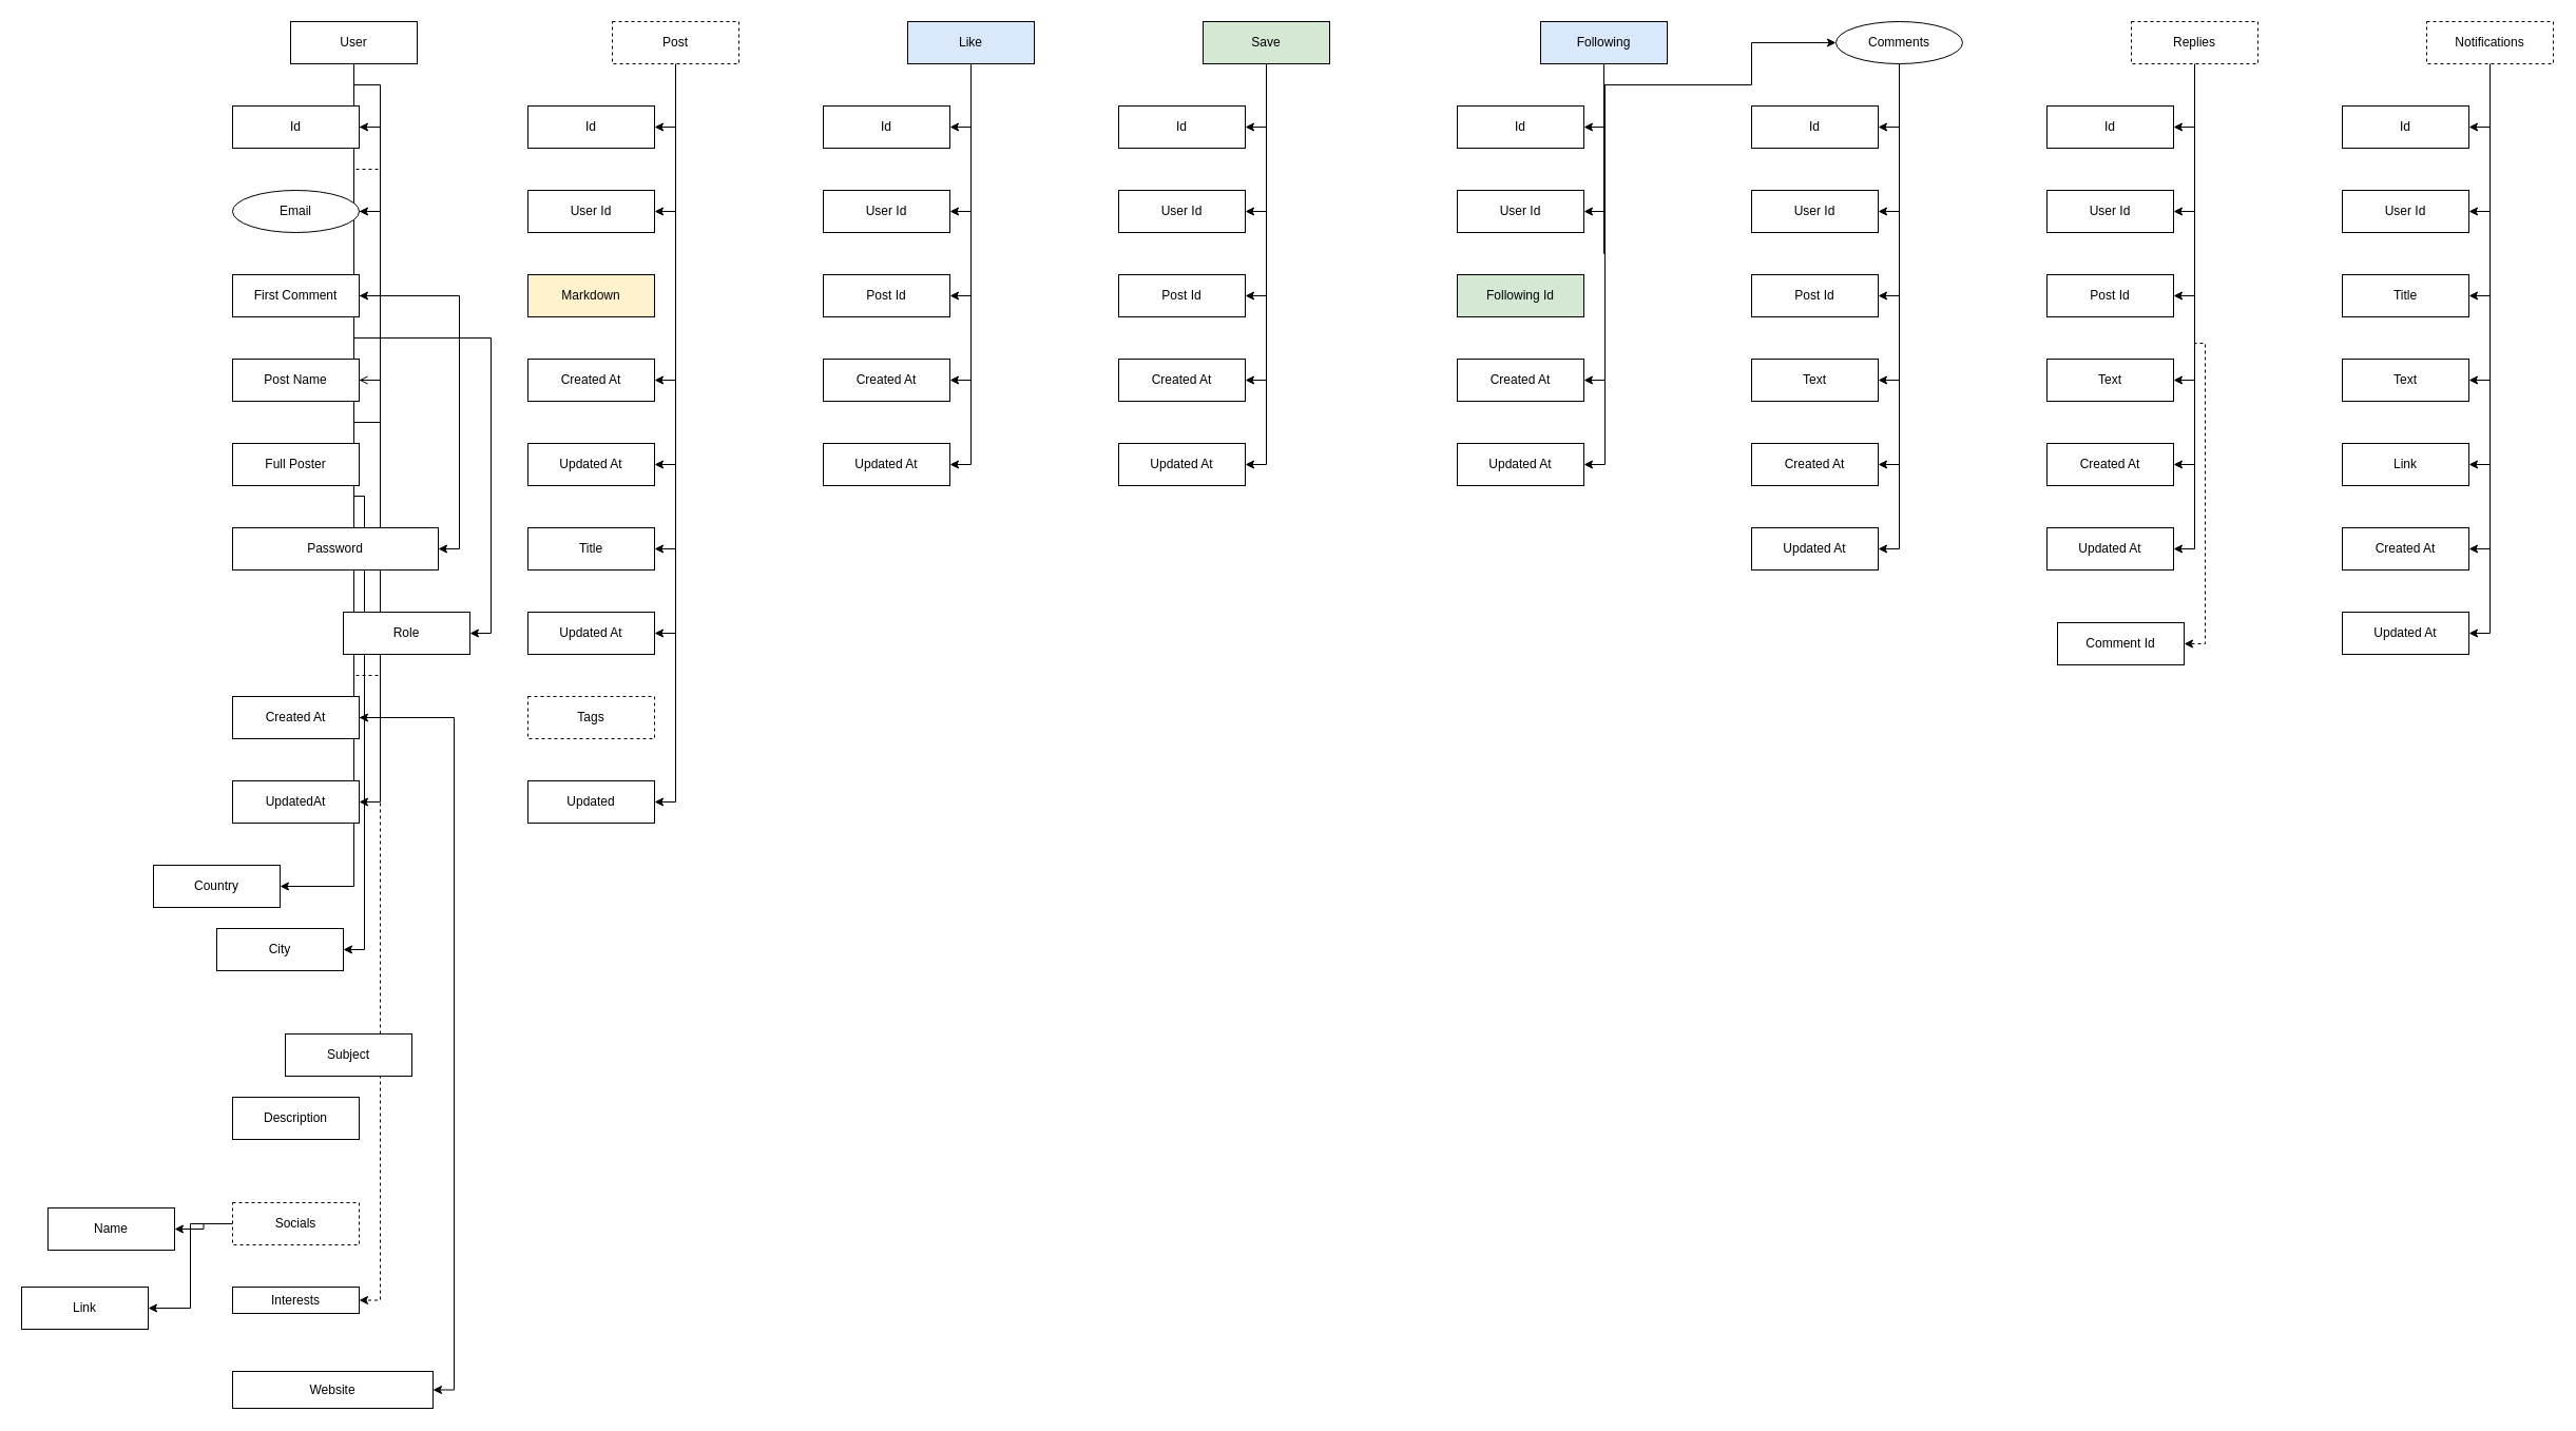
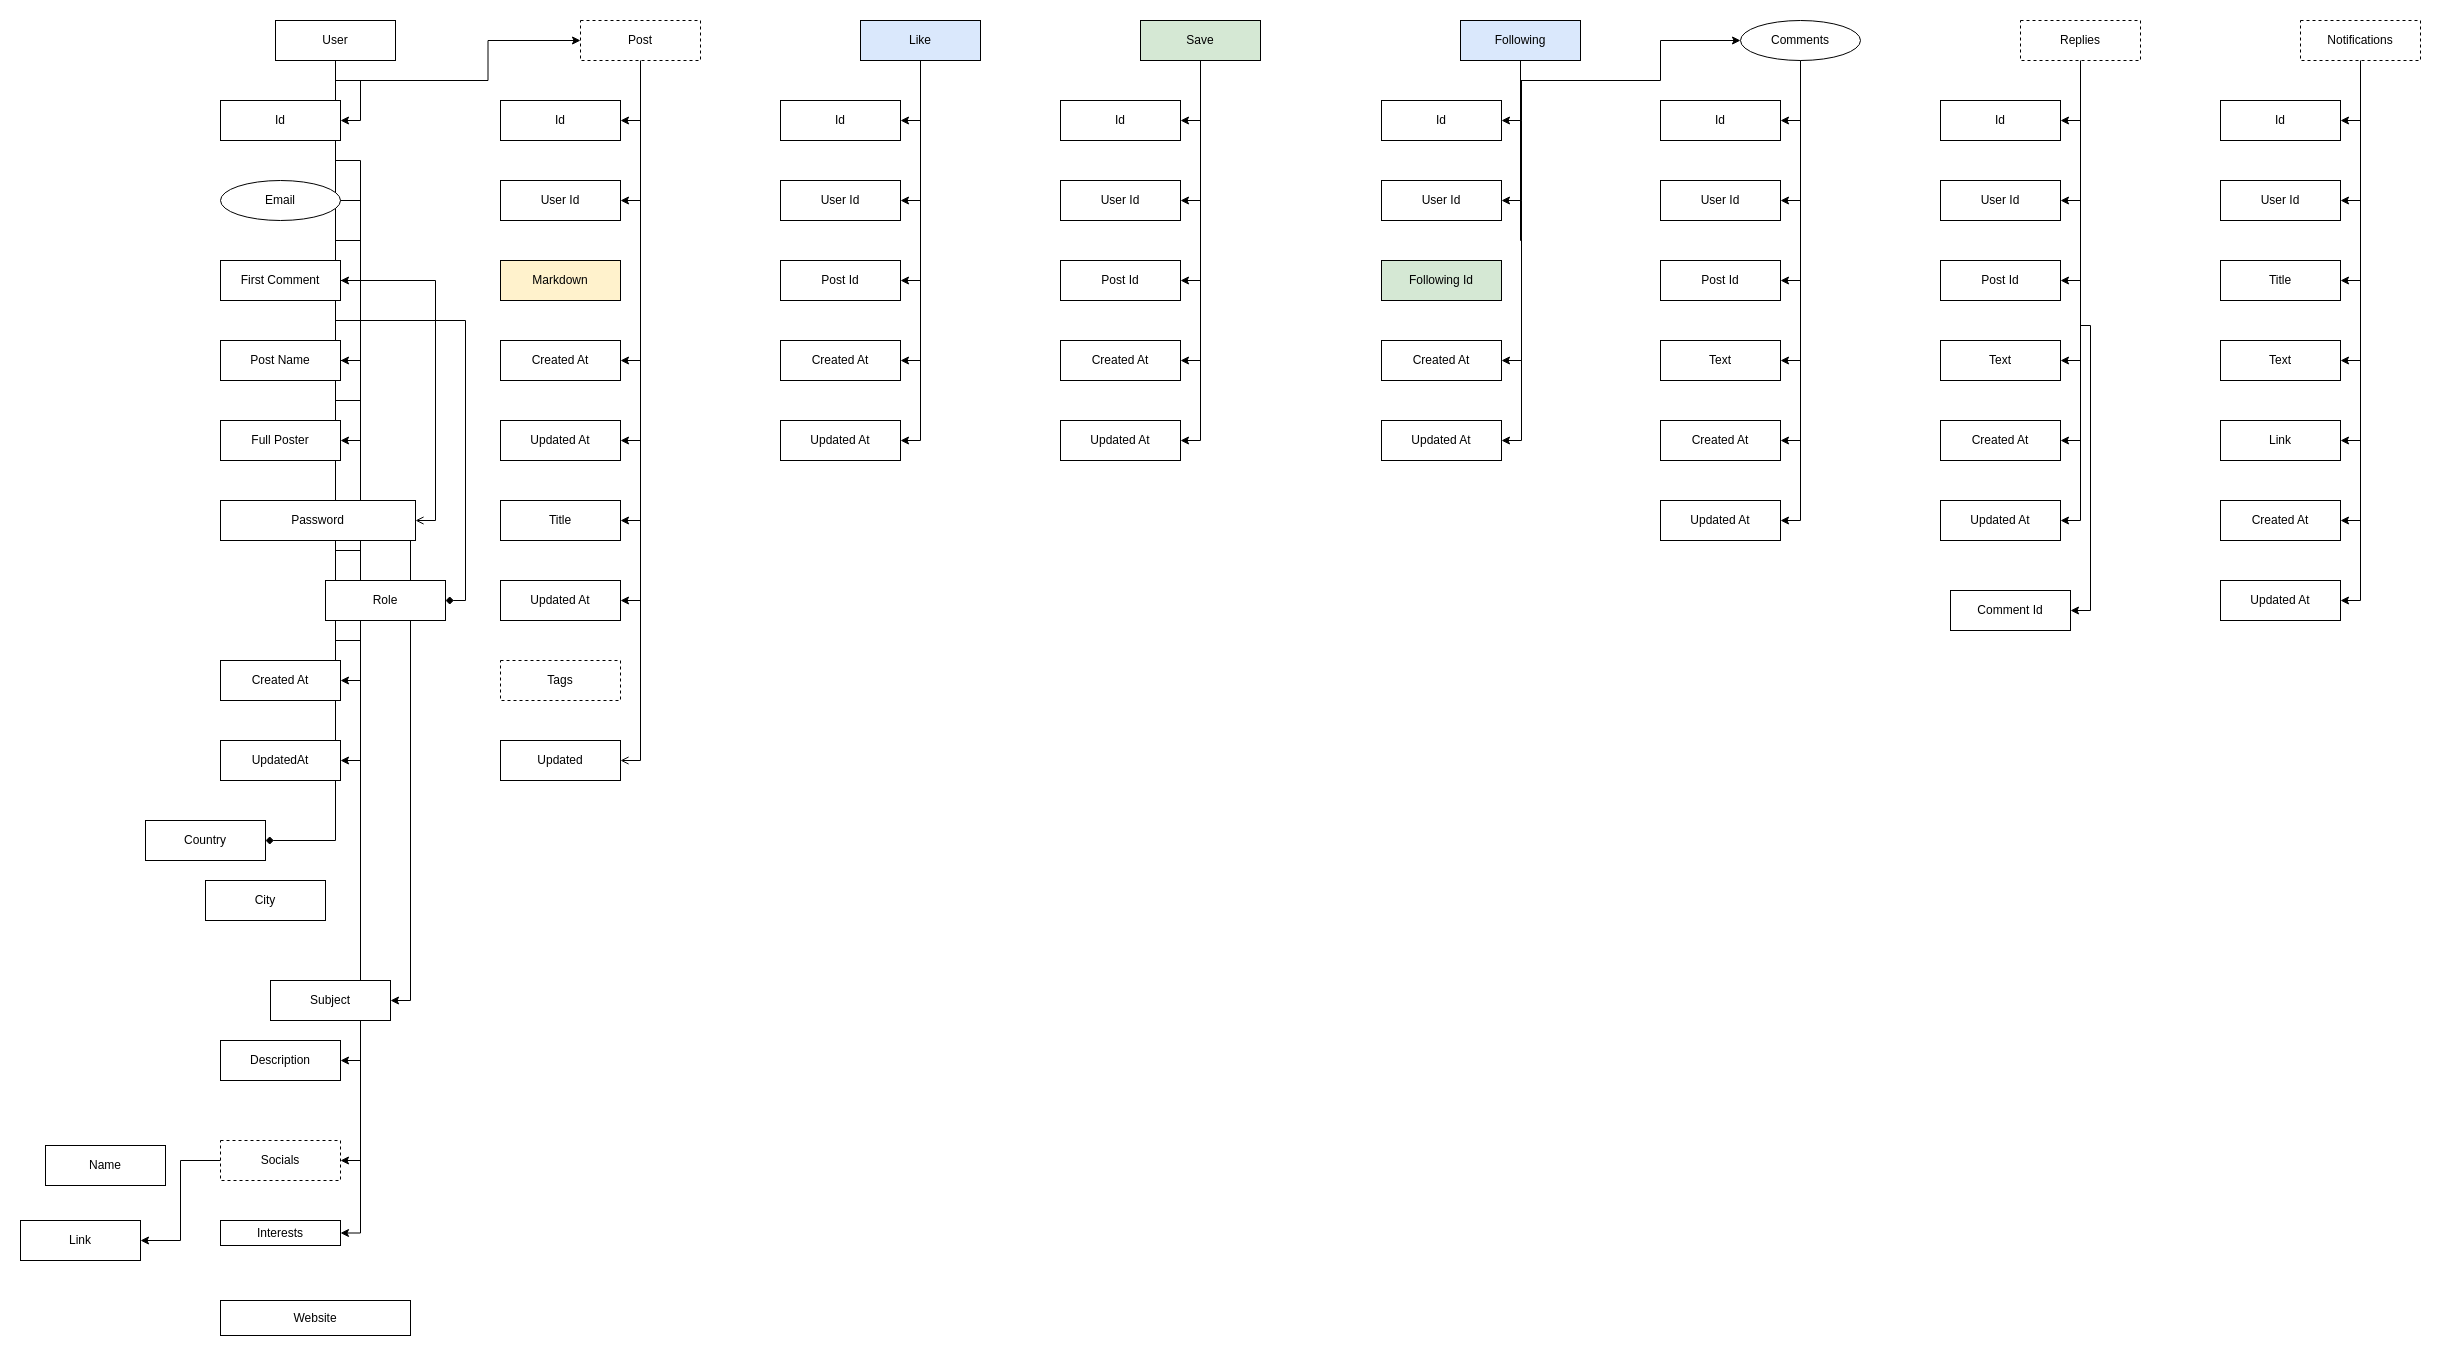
- <mxCell id="3" style="edgeStyle=orthogonalEdgeStyle;rounded=0;orthogonalLoop=1;jettySize=auto;html=1;exitX=0.5;exitY=1;exitDx=0;exitDy=0;entryX=1;entryY=0.5;entryDx=0;entryDy=0;" parent="1" source="18" target="19" edge="1"><mxGeometry relative="1" as="geometry" /></mxCell>
- <mxCell id="4" style="edgeStyle=orthogonalEdgeStyle;rounded=0;orthogonalLoop=1;jettySize=auto;html=1;exitX=0.5;exitY=1;exitDx=0;exitDy=0;entryX=1;entryY=0.5;entryDx=0;entryDy=0;dashed=1;" parent="1" source="18" target="20" edge="1"><mxGeometry relative="1" as="geometry" /></mxCell>
+ <mxCell id="4" style="edgeStyle=orthogonalEdgeStyle;rounded=0;orthogonalLoop=1;jettySize=auto;html=1;exitX=0.5;exitY=1;exitDx=0;exitDy=0;entryX=1;entryY=0.5;entryDx=0;entryDy=0;" parent="1" source="18" target="20" edge="1"><mxGeometry relative="1" as="geometry" /></mxCell>
- <mxCell id="5" style="edgeStyle=orthogonalEdgeStyle;rounded=0;orthogonalLoop=1;jettySize=auto;html=1;exitX=0.5;exitY=1;exitDx=0;exitDy=0;entryX=1;entryY=0.5;entryDx=0;entryDy=0;endArrow=open;" parent="1" source="18" target="21" edge="1"><mxGeometry relative="1" as="geometry" /></mxCell>
+ <mxCell id="5" style="edgeStyle=orthogonalEdgeStyle;rounded=0;orthogonalLoop=1;jettySize=auto;html=1;exitX=0.5;exitY=1;exitDx=0;exitDy=0;entryX=1;entryY=0.5;entryDx=0;entryDy=0;" parent="1" source="18" target="21" edge="1"><mxGeometry relative="1" as="geometry" /></mxCell>
+ <mxCell id="6" style="edgeStyle=orthogonalEdgeStyle;rounded=0;orthogonalLoop=1;jettySize=auto;html=1;exitX=0.5;exitY=1;exitDx=0;exitDy=0;entryX=1;entryY=0.5;entryDx=0;entryDy=0;" parent="1" source="18" target="22" edge="1"><mxGeometry relative="1" as="geometry" /></mxCell>
- <mxCell id="108" style="edgeStyle=orthogonalEdgeStyle;rounded=0;orthogonalLoop=1;jettySize=auto;html=1;exitX=0.5;exitY=1;exitDx=0;exitDy=0;entryX=1;entryY=0.5;entryDx=0;entryDy=0;dashed=1;" parent="1" source="109" target="116" edge="1"><mxGeometry relative="1" as="geometry" /></mxCell>
+ <mxCell id="108" style="edgeStyle=orthogonalEdgeStyle;rounded=0;orthogonalLoop=1;jettySize=auto;html=1;exitX=0.5;exitY=1;exitDx=0;exitDy=0;entryX=1;entryY=0.5;entryDx=0;entryDy=0;" parent="1" source="109" target="116" edge="1"><mxGeometry relative="1" as="geometry" /></mxCell>
- <mxCell id="7" style="edgeStyle=orthogonalEdgeStyle;rounded=0;orthogonalLoop=1;jettySize=auto;html=1;exitX=0.5;exitY=1;exitDx=0;exitDy=0;entryX=1;entryY=0.5;entryDx=0;entryDy=0;" parent="1" source="18" target="23" edge="1"><mxGeometry relative="1" as="geometry" /></mxCell>
+ <mxCell id="7" style="edgeStyle=orthogonalEdgeStyle;rounded=0;orthogonalLoop=1;jettySize=auto;html=1;exitX=0.5;exitY=1;exitDx=0;exitDy=0;entryX=1;entryY=0.5;entryDx=0;entryDy=0;endArrow=open;" parent="1" source="18" target="23" edge="1"><mxGeometry relative="1" as="geometry" /></mxCell>
+ <mxCell id="14" style="edgeStyle=orthogonalEdgeStyle;rounded=0;orthogonalLoop=1;jettySize=auto;html=1;exitX=0.5;exitY=1;exitDx=0;exitDy=0;entryX=1;entryY=0.5;entryDx=0;entryDy=0;" parent="1" source="18" target="31" edge="1"><mxGeometry relative="1" as="geometry" /></mxCell>
- <mxCell id="8" style="edgeStyle=orthogonalEdgeStyle;rounded=0;orthogonalLoop=1;jettySize=auto;html=1;exitX=0.5;exitY=1;exitDx=0;exitDy=0;entryX=1;entryY=0.5;entryDx=0;entryDy=0;" parent="1" source="18" target="24" edge="1"><mxGeometry relative="1" as="geometry" /></mxCell>
+ <mxCell id="8" style="edgeStyle=orthogonalEdgeStyle;rounded=0;orthogonalLoop=1;jettySize=auto;html=1;exitX=0.5;exitY=1;exitDx=0;exitDy=0;entryX=1;entryY=0.5;entryDx=0;entryDy=0;endArrow=diamond;" parent="1" source="18" target="24" edge="1"><mxGeometry relative="1" as="geometry" /></mxCell>
- <mxCell id="45" style="edgeStyle=orthogonalEdgeStyle;rounded=0;orthogonalLoop=1;jettySize=auto;html=1;exitX=0.5;exitY=1;exitDx=0;exitDy=0;entryX=1;entryY=0.5;entryDx=0;entryDy=0;" parent="1" source="46" target="55" edge="1"><mxGeometry relative="1" as="geometry" /></mxCell>
+ <mxCell id="45" style="edgeStyle=orthogonalEdgeStyle;rounded=0;orthogonalLoop=1;jettySize=auto;html=1;exitX=0.5;exitY=1;exitDx=0;exitDy=0;entryX=1;entryY=0.5;entryDx=0;entryDy=0;endArrow=open;" parent="1" source="46" target="55" edge="1"><mxGeometry relative="1" as="geometry" /></mxCell>
- <mxCell id="12" style="edgeStyle=orthogonalEdgeStyle;rounded=0;orthogonalLoop=1;jettySize=auto;html=1;exitX=0.5;exitY=1;exitDx=0;exitDy=0;entryX=1;entryY=0.5;entryDx=0;entryDy=0;" parent="1" source="18" target="29" edge="1"><mxGeometry relative="1" as="geometry" /></mxCell>
+ <mxCell id="12" style="edgeStyle=orthogonalEdgeStyle;rounded=0;orthogonalLoop=1;jettySize=auto;html=1;exitX=0.5;exitY=1;exitDx=0;exitDy=0;" parent="1" source="18" target="46" edge="1"><mxGeometry relative="1" as="geometry" /></mxCell>
+ <mxCell id="13" style="edgeStyle=orthogonalEdgeStyle;rounded=0;orthogonalLoop=1;jettySize=auto;html=1;exitX=0.5;exitY=1;exitDx=0;exitDy=0;entryX=1;entryY=0.5;entryDx=0;entryDy=0;" parent="1" source="18" target="30" edge="1"><mxGeometry relative="1" as="geometry" /></mxCell>
- <mxCell id="11" style="edgeStyle=orthogonalEdgeStyle;rounded=0;orthogonalLoop=1;jettySize=auto;html=1;exitX=0.5;exitY=1;exitDx=0;exitDy=0;entryX=1;entryY=0.5;entryDx=0;entryDy=0;" parent="1" source="18" target="28" edge="1"><mxGeometry relative="1" as="geometry" /></mxCell>
+ <mxCell id="11" style="edgeStyle=orthogonalEdgeStyle;rounded=0;orthogonalLoop=1;jettySize=auto;html=1;exitX=0.5;exitY=1;exitDx=0;exitDy=0;entryX=1;entryY=0.5;entryDx=0;entryDy=0;endArrow=diamond;" parent="1" source="18" target="28" edge="1"><mxGeometry relative="1" as="geometry" /></mxCell>
- <mxCell id="17" style="edgeStyle=orthogonalEdgeStyle;rounded=0;orthogonalLoop=1;jettySize=auto;html=1;exitX=0.5;exitY=1;exitDx=0;exitDy=0;entryX=1;entryY=0.5;entryDx=0;entryDy=0;" parent="1" source="18" target="36" edge="1"><mxGeometry relative="1" as="geometry" /></mxCell>
+ <mxCell id="15" style="edgeStyle=orthogonalEdgeStyle;rounded=0;orthogonalLoop=1;jettySize=auto;html=1;exitX=0.5;exitY=1;exitDx=0;exitDy=0;entryX=1;entryY=0.5;entryDx=0;entryDy=0;" parent="1" source="18" target="34" edge="1"><mxGeometry relative="1" as="geometry" /></mxCell>
- <mxCell id="32" style="edgeStyle=orthogonalEdgeStyle;rounded=0;orthogonalLoop=1;jettySize=auto;html=1;exitX=0;exitY=0.5;exitDx=0;exitDy=0;entryX=1;entryY=0.5;entryDx=0;entryDy=0;" parent="1" source="34" target="37" edge="1"><mxGeometry relative="1" as="geometry" /></mxCell>
- <mxCell id="16" style="edgeStyle=orthogonalEdgeStyle;rounded=0;orthogonalLoop=1;jettySize=auto;html=1;exitX=0.5;exitY=1;exitDx=0;exitDy=0;entryX=1;entryY=0.5;entryDx=0;entryDy=0;dashed=1;" parent="1" source="18" target="35" edge="1"><mxGeometry relative="1" as="geometry" /></mxCell>
+ <mxCell id="16" style="edgeStyle=orthogonalEdgeStyle;rounded=0;orthogonalLoop=1;jettySize=auto;html=1;exitX=0.5;exitY=1;exitDx=0;exitDy=0;entryX=1;entryY=0.5;entryDx=0;entryDy=0;" parent="1" source="18" target="35" edge="1"><mxGeometry relative="1" as="geometry" /></mxCell>
